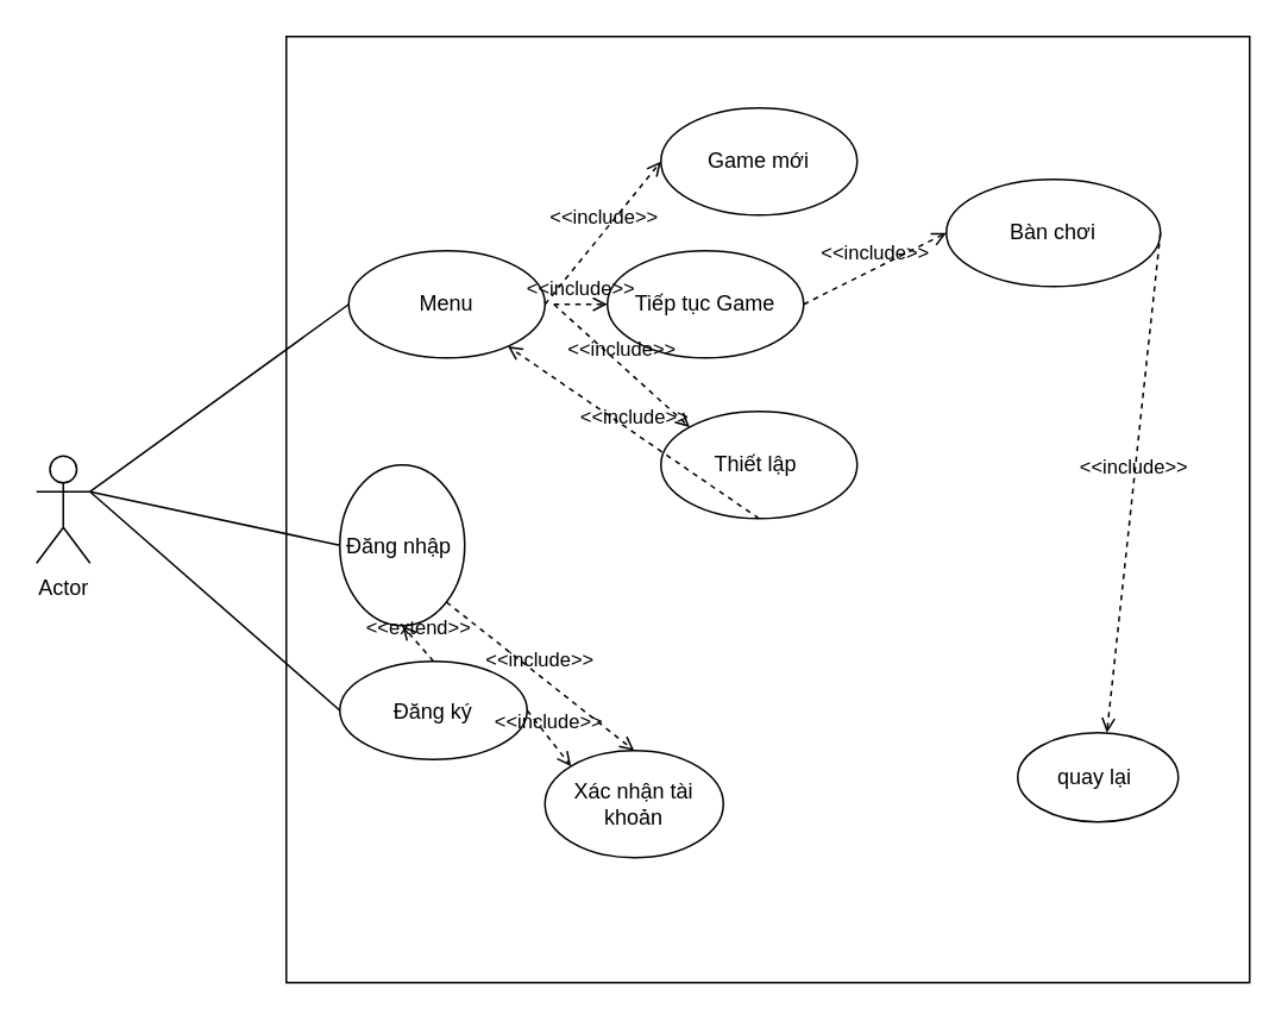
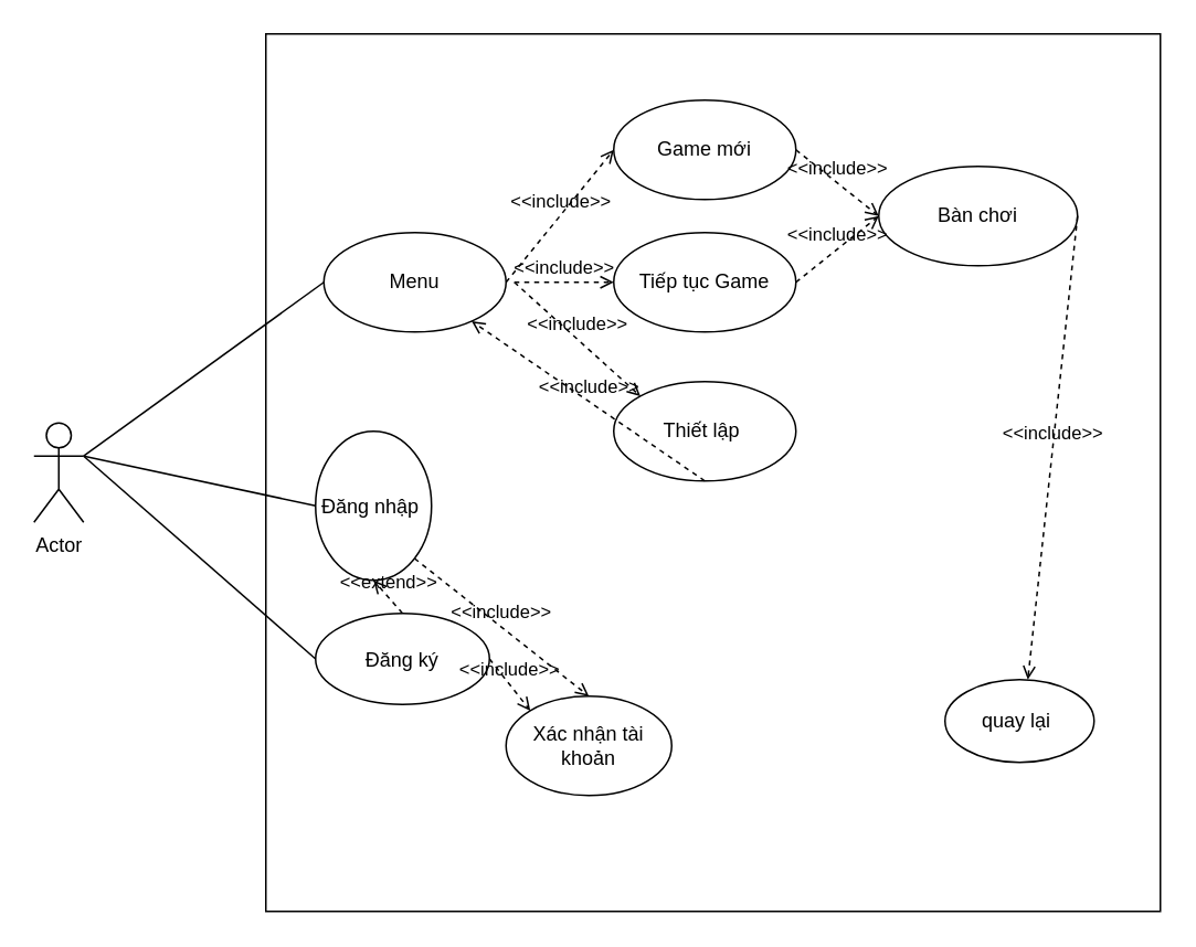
+ <mxCell id="22" value="&amp;lt;&amp;lt;include&amp;gt;&amp;gt;" style="endArrow=open;html=1;rounded=0;align=center;verticalAlign=bottom;dashed=1;endFill=0;labelBackgroundColor=none;exitX=1;exitY=0.5;exitDx=0;exitDy=0;entryX=0;entryY=0.5;entryDx=0;entryDy=0;" edge="1" parent="1" source="13" target="20"><mxGeometry relative="1" as="geometry"><mxPoint x="314.996" y="180" as="sourcePoint" /><mxPoint x="380" y="100" as="targetPoint" /></mxGeometry></mxCell>
- <mxCell id="15" value="Tiếp tục Game" style="ellipse;whiteSpace=wrap;html=1;" vertex="1" parent="1"><mxGeometry x="340" y="140" width="110" height="60" as="geometry" /></mxCell>
+ <mxCell id="15" value="Tiếp tục Game" style="ellipse;whiteSpace=wrap;html=1;" vertex="1" parent="1"><mxGeometry x="370" y="140" width="110" height="60" as="geometry" /></mxCell>
